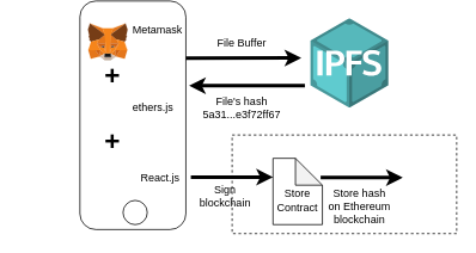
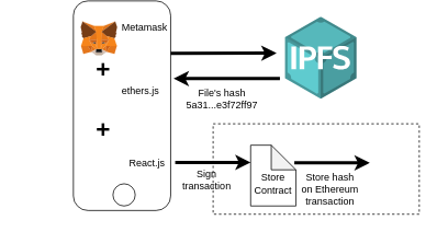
- <mxCell id="14" value="File Buffer" style="text;html=1;strokeColor=none;fillColor=none;align=center;verticalAlign=middle;whiteSpace=wrap;rounded=0;" parent="1" vertex="1"><mxGeometry x="233.5" y="37.5" width="70" height="20" as="geometry" /></mxCell>
- <mxCell id="6" value="ethers.js" style="text;html=1;strokeColor=none;fillColor=none;align=center;verticalAlign=middle;whiteSpace=wrap;rounded=0;" parent="1" vertex="1"><mxGeometry x="149.5" y="110" width="40" height="20" as="geometry" /></mxCell>
+ <mxCell id="6" value="ethers.js" style="text;html=1;strokeColor=none;fillColor=none;align=center;verticalAlign=middle;whiteSpace=wrap;rounded=0;" parent="1" vertex="1"><mxGeometry x="149.5" y="100" width="40" height="20" as="geometry" /></mxCell>
- <mxCell id="15" value="File's hash&lt;br&gt;5a31...e3f72ff67" style="text;html=1;strokeColor=none;fillColor=none;align=center;verticalAlign=middle;whiteSpace=wrap;rounded=0;" parent="1" vertex="1"><mxGeometry x="219.5" y="110" width="98" height="20" as="geometry" /></mxCell>
+ <mxCell id="15" value="File's hash&lt;br&gt;5a31...e3f72ff97" style="text;html=1;strokeColor=none;fillColor=none;align=center;verticalAlign=middle;whiteSpace=wrap;rounded=0;" parent="1" vertex="1"><mxGeometry x="219.5" y="110" width="98" height="20" as="geometry" /></mxCell>
- <mxCell id="16" value="Sign&lt;br&gt;blockchain" style="text;html=1;strokeColor=none;fillColor=none;align=center;verticalAlign=middle;whiteSpace=wrap;rounded=0;" parent="1" vertex="1"><mxGeometry x="206" y="208" width="89" height="20" as="geometry" /></mxCell>
+ <mxCell id="16" value="Sign&lt;br&gt;transaction" style="text;html=1;strokeColor=none;fillColor=none;align=center;verticalAlign=middle;whiteSpace=wrap;rounded=0;" parent="1" vertex="1"><mxGeometry x="206" y="208" width="89" height="20" as="geometry" /></mxCell>
- <mxCell id="20" value="&lt;span style=&quot;text-align: left ; white-space: nowrap&quot;&gt;Store hash&lt;br&gt;on Ethereum&lt;br&gt;blockchain&lt;/span&gt;" style="text;html=1;strokeColor=none;fillColor=none;align=center;verticalAlign=middle;whiteSpace=wrap;rounded=0;autosize=1;" parent="1" vertex="1"><mxGeometry x="359.5" y="205" width="80" height="50" as="geometry" /></mxCell>
+ <mxCell id="20" value="&lt;span style=&quot;text-align: left ; white-space: nowrap&quot;&gt;Store hash&lt;br&gt;on Ethereum&lt;br&gt;transaction&lt;/span&gt;" style="text;html=1;strokeColor=none;fillColor=none;align=center;verticalAlign=middle;whiteSpace=wrap;rounded=0;autosize=1;" parent="1" vertex="1"><mxGeometry x="359.5" y="205" width="80" height="50" as="geometry" /></mxCell>
